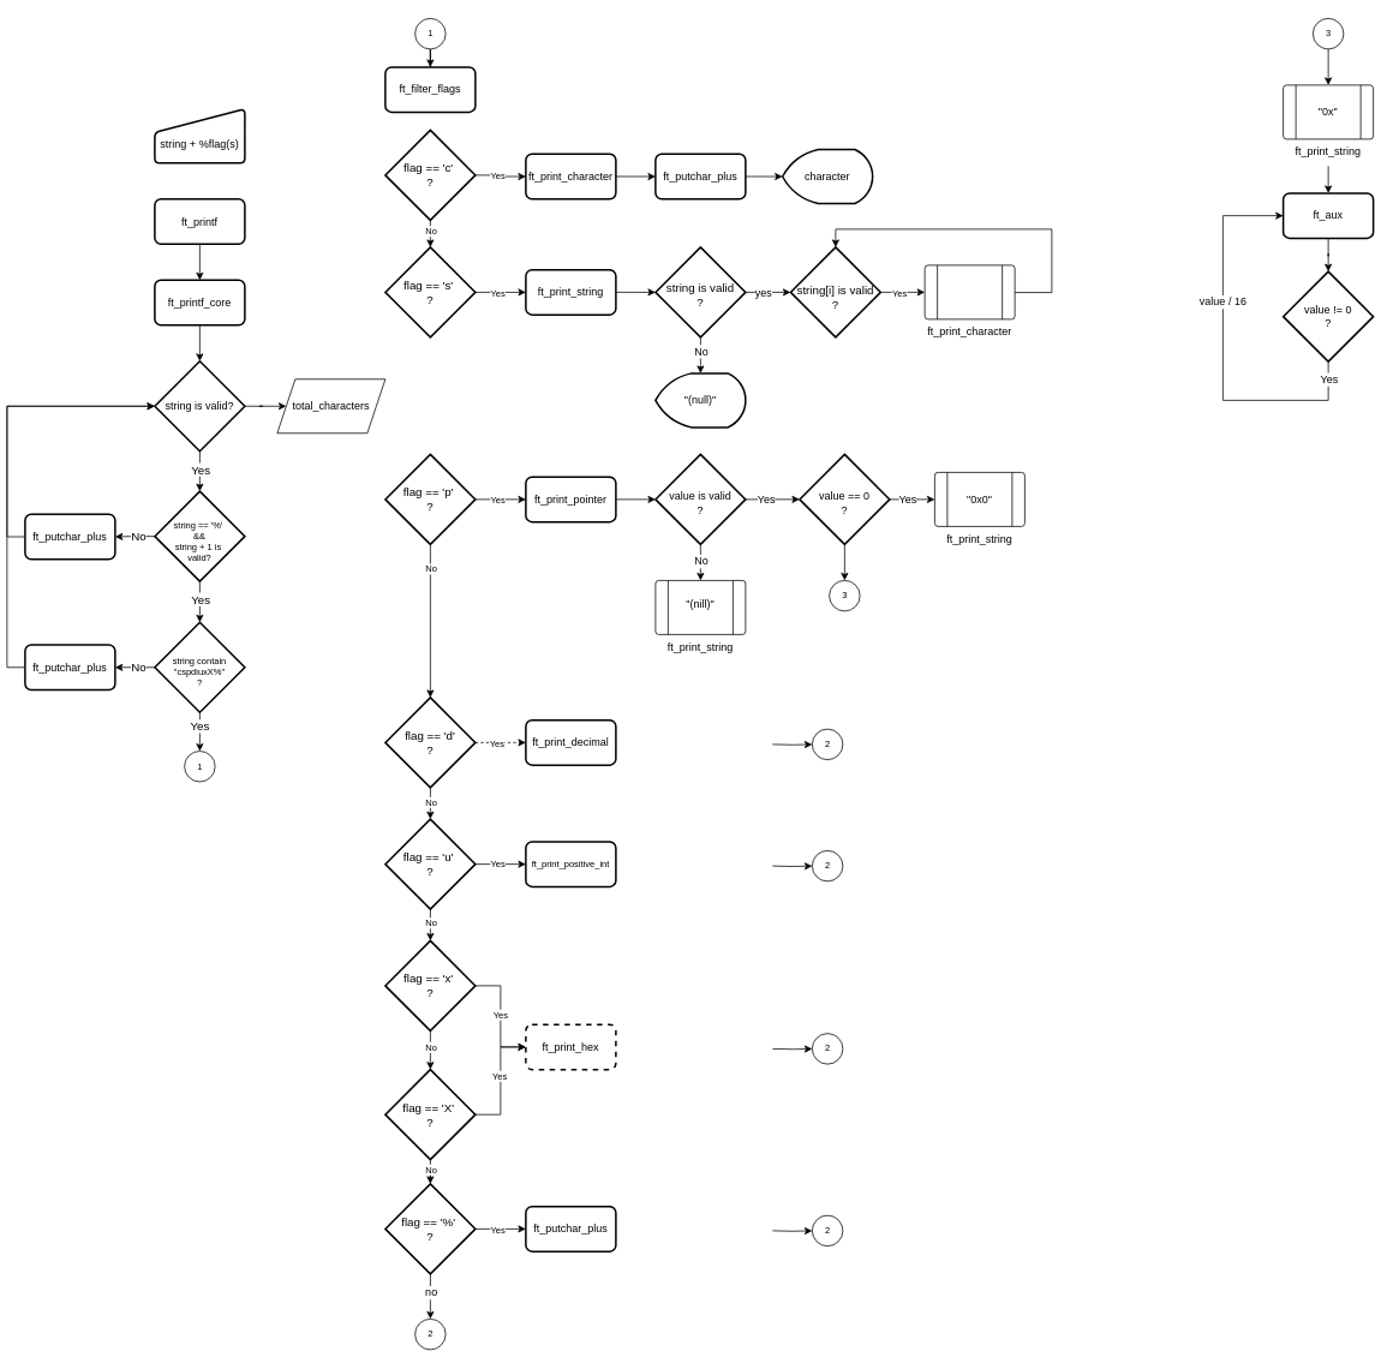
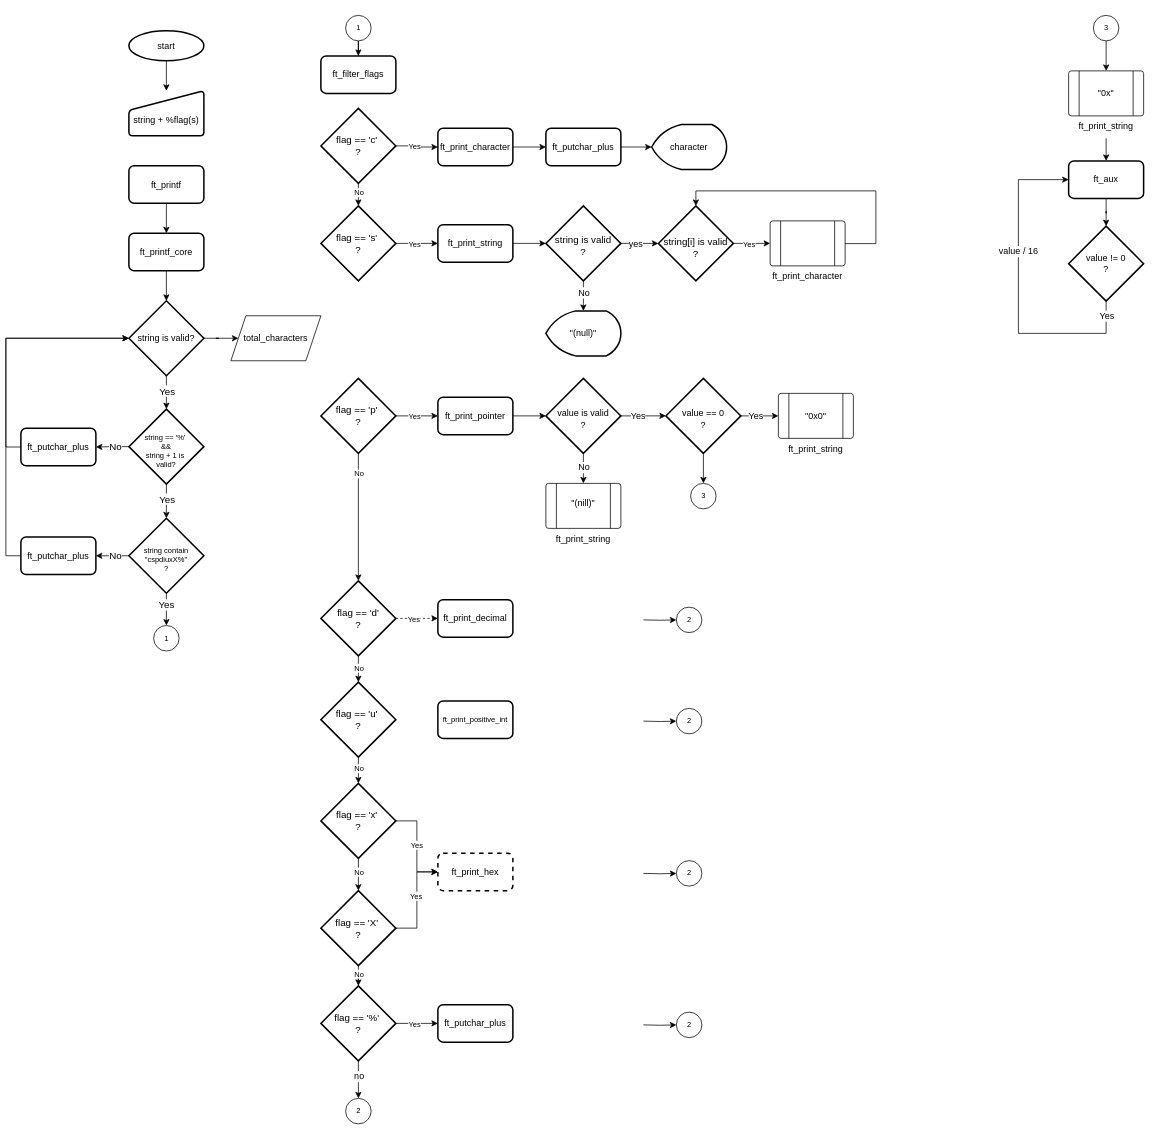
+ <mxCell id="3" value="start" style="strokeWidth=2;html=1;shape=mxgraph.flowchart.start_1;whiteSpace=wrap;" vertex="1" parent="1"><mxGeometry x="164.02" y="40.5" width="100" height="40" as="geometry" /></mxCell>
+ <mxCell id="2" value="" style="edgeStyle=orthogonalEdgeStyle;rounded=0;orthogonalLoop=1;jettySize=auto;html=1;" edge="1" parent="1" source="3" target="4"><mxGeometry relative="1" as="geometry" /></mxCell>
- <mxCell id="54" style="edgeStyle=orthogonalEdgeStyle;rounded=0;orthogonalLoop=1;jettySize=auto;html=1;entryX=0;entryY=0.5;entryDx=0;entryDy=0;fontSize=13;" edge="1" parent="1" source="58" target="60"><mxGeometry relative="1" as="geometry" /></mxCell>
- <mxCell id="55" value="Yes" style="edgeLabel;html=1;align=center;verticalAlign=middle;resizable=0;points=[];fontSize=10;" vertex="1" connectable="0" parent="54"><mxGeometry x="0.276" y="1" relative="1" as="geometry"><mxPoint x="-12" as="offset" /></mxGeometry></mxCell>
